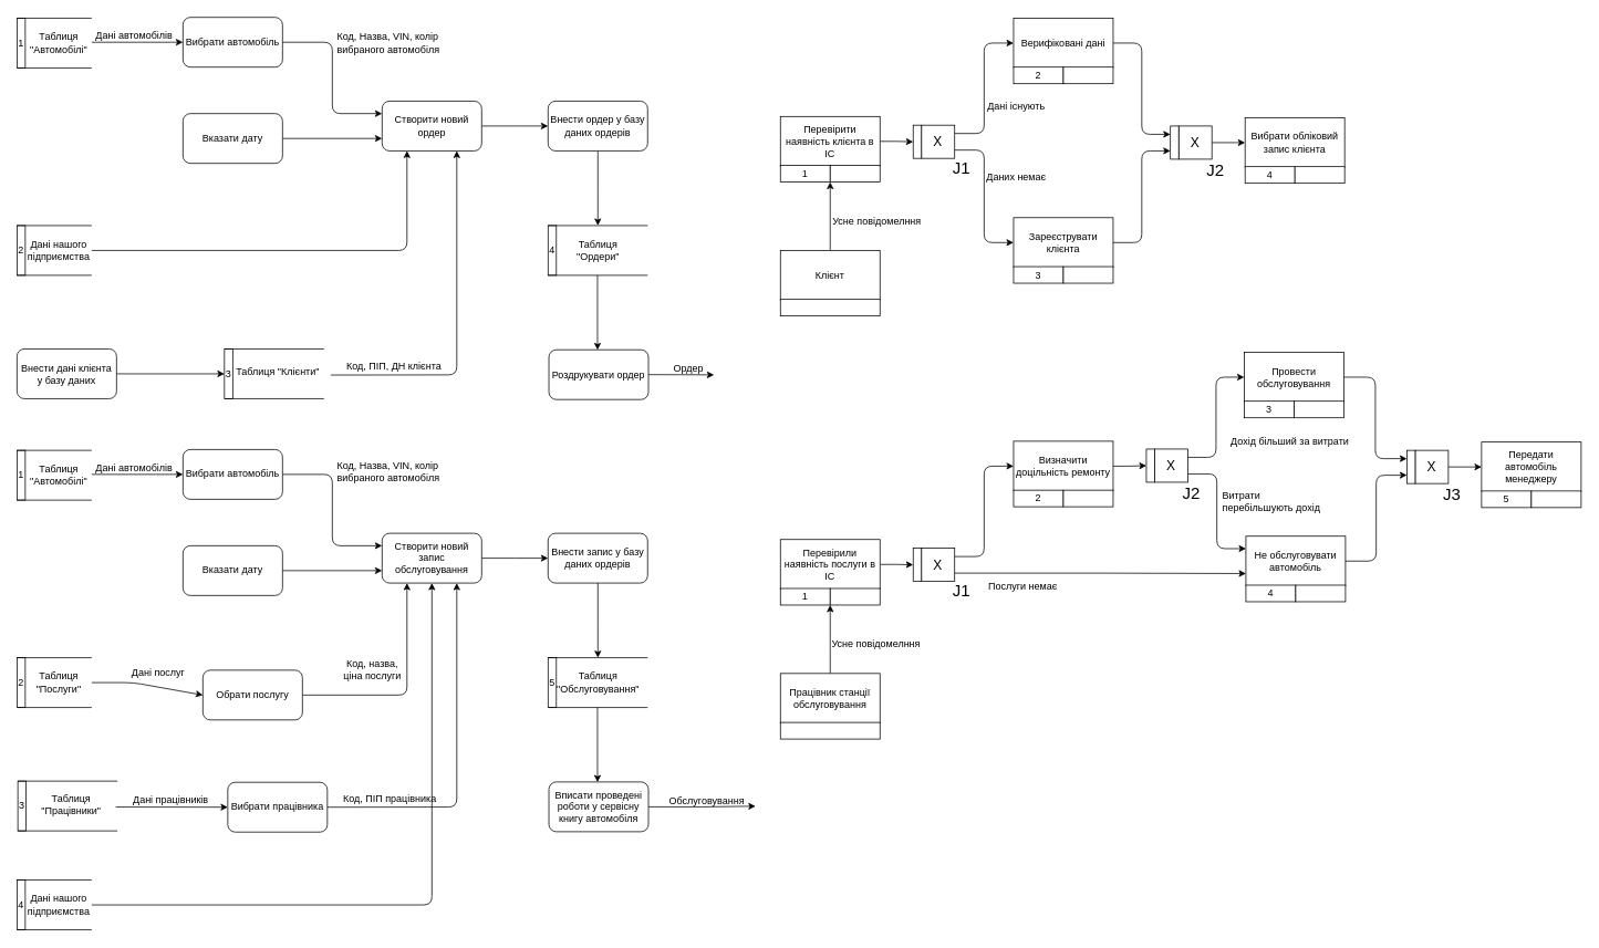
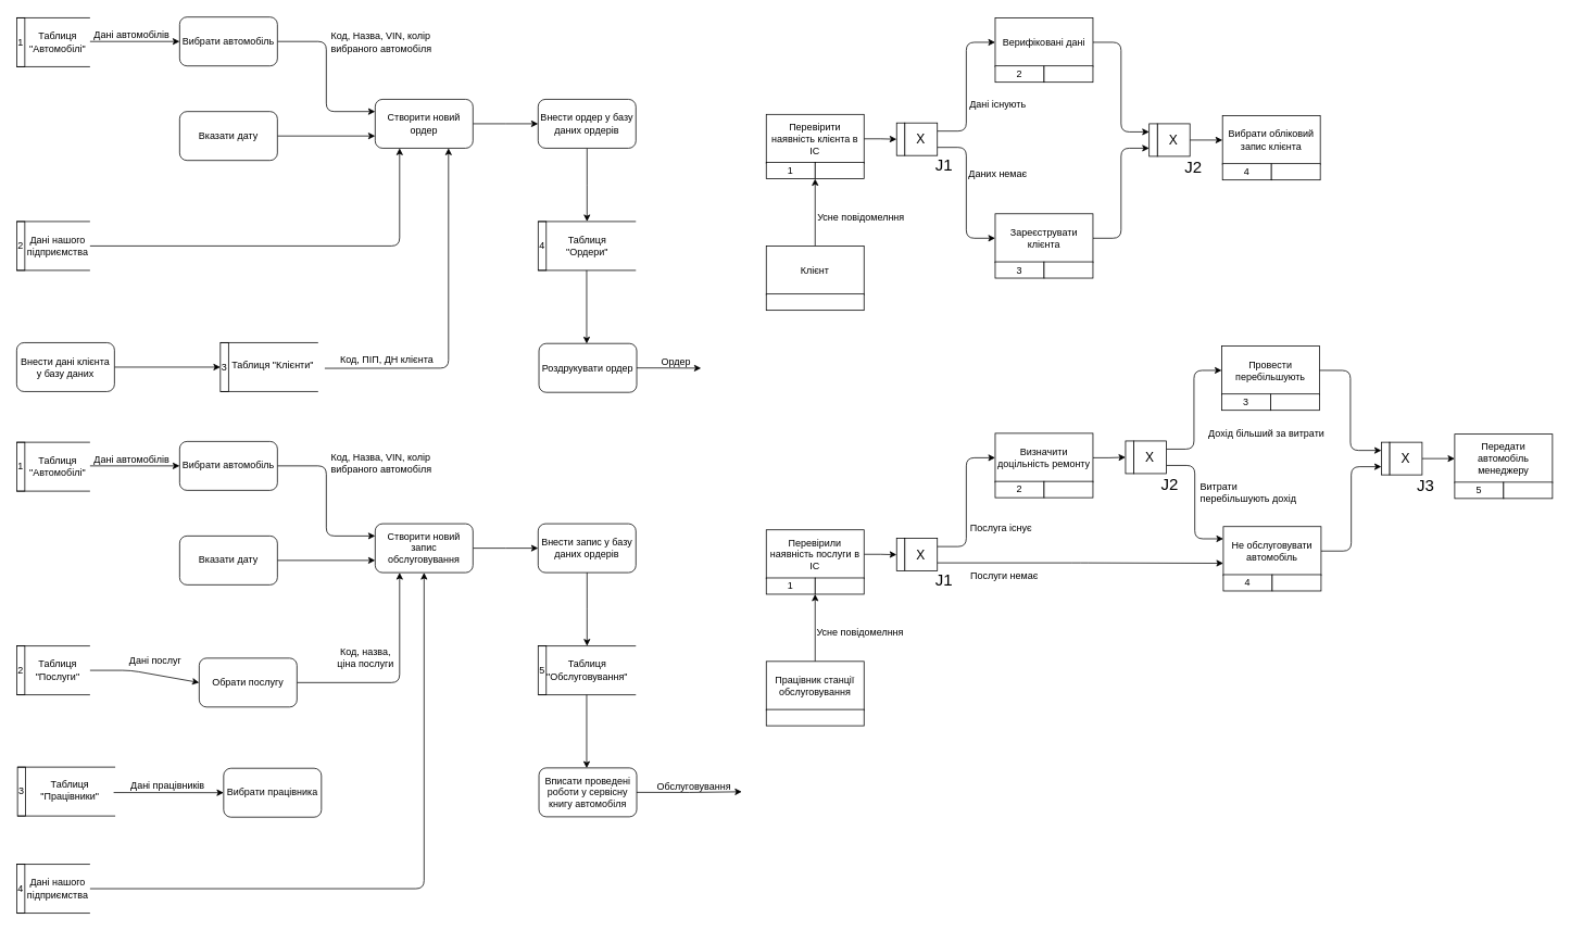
- <mxCell id="150" value="Провести обслуговування" style="rounded=0;whiteSpace=wrap;html=1;" vertex="1" parent="1"><mxGeometry x="1499" y="423.75" width="120" height="60" as="geometry" /></mxCell>
+ <mxCell id="150" value="Провести перебільшують" style="rounded=0;whiteSpace=wrap;html=1;" vertex="1" parent="1"><mxGeometry x="1499" y="423.75" width="120" height="60" as="geometry" /></mxCell>
+ <mxCell id="140" value="Послуга існує" style="text;html=1;align=center;verticalAlign=middle;resizable=0;points=[];autosize=1;strokeColor=none;fillColor=none;" vertex="1" parent="1"><mxGeometry x="1178" y="633.25" width="100" height="30" as="geometry" /></mxCell>
- <mxCell id="65" value="" style="endArrow=classic;html=1;rounded=1;entryX=0.75;entryY=1;entryDx=0;entryDy=0;exitX=1;exitY=0.5;exitDx=0;exitDy=0;" parent="1" source="70" target="52" edge="1"><mxGeometry width="50" height="50" relative="1" as="geometry"><mxPoint x="410" y="972" as="sourcePoint" /><mxPoint x="260" y="872" as="targetPoint" /><Array as="points"><mxPoint x="550" y="972" /></Array></mxGeometry></mxCell>
- <mxCell id="66" value="Код, ПІП працівника" style="text;html=1;align=center;verticalAlign=middle;resizable=0;points=[];autosize=1;strokeColor=none;fillColor=none;" parent="1" vertex="1"><mxGeometry x="399" y="947.75" width="140" height="30" as="geometry" /></mxCell>
